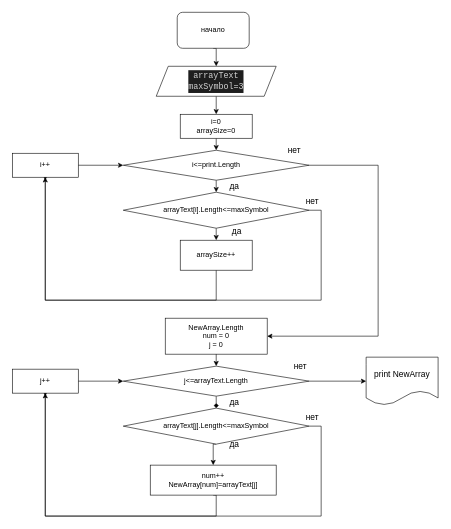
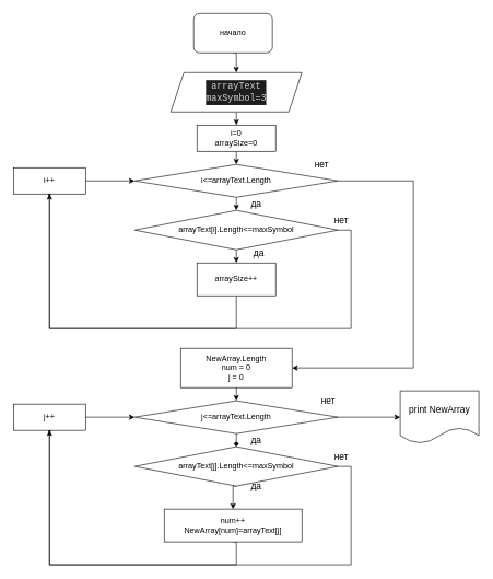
- <mxCell id="3" value="&lt;div style=&quot;color: rgb(212, 212, 212); background-color: rgb(30, 30, 30); font-family: Consolas, &amp;quot;Courier New&amp;quot;, monospace; font-size: 14px; line-height: 19px;&quot;&gt;&lt;div style=&quot;line-height: 19px;&quot;&gt;arrayText&lt;/div&gt;&lt;div style=&quot;line-height: 19px;&quot;&gt;maxSymbol=3&lt;/div&gt;&lt;/div&gt;" style="shape=parallelogram;perimeter=parallelogramPerimeter;whiteSpace=wrap;html=1;fixedSize=1;" vertex="1" parent="1"><mxGeometry x="260" y="110" width="200" height="50" as="geometry" /></mxCell>
+ <mxCell id="3" value="&lt;div style=&quot;color: rgb(212, 212, 212); background-color: rgb(30, 30, 30); font-family: Consolas, &amp;quot;Courier New&amp;quot;, monospace; font-size: 14px; line-height: 19px;&quot;&gt;&lt;div style=&quot;line-height: 19px;&quot;&gt;arrayText&lt;/div&gt;&lt;div style=&quot;line-height: 19px;&quot;&gt;maxSymbol=3&lt;/div&gt;&lt;/div&gt;" style="shape=parallelogram;perimeter=parallelogramPerimeter;whiteSpace=wrap;html=1;fixedSize=1;" vertex="1" parent="1"><mxGeometry x="260" y="110" width="200" height="60" as="geometry" /></mxCell>
- <mxCell id="10" value="i&amp;lt;=print.Length" style="rhombus;whiteSpace=wrap;html=1;" vertex="1" parent="1"><mxGeometry x="205" y="250" width="310" height="50" as="geometry" /></mxCell>
+ <mxCell id="10" value="i&amp;lt;=arrayText.Length" style="rhombus;whiteSpace=wrap;html=1;" vertex="1" parent="1"><mxGeometry x="205" y="250" width="310" height="50" as="geometry" /></mxCell>
